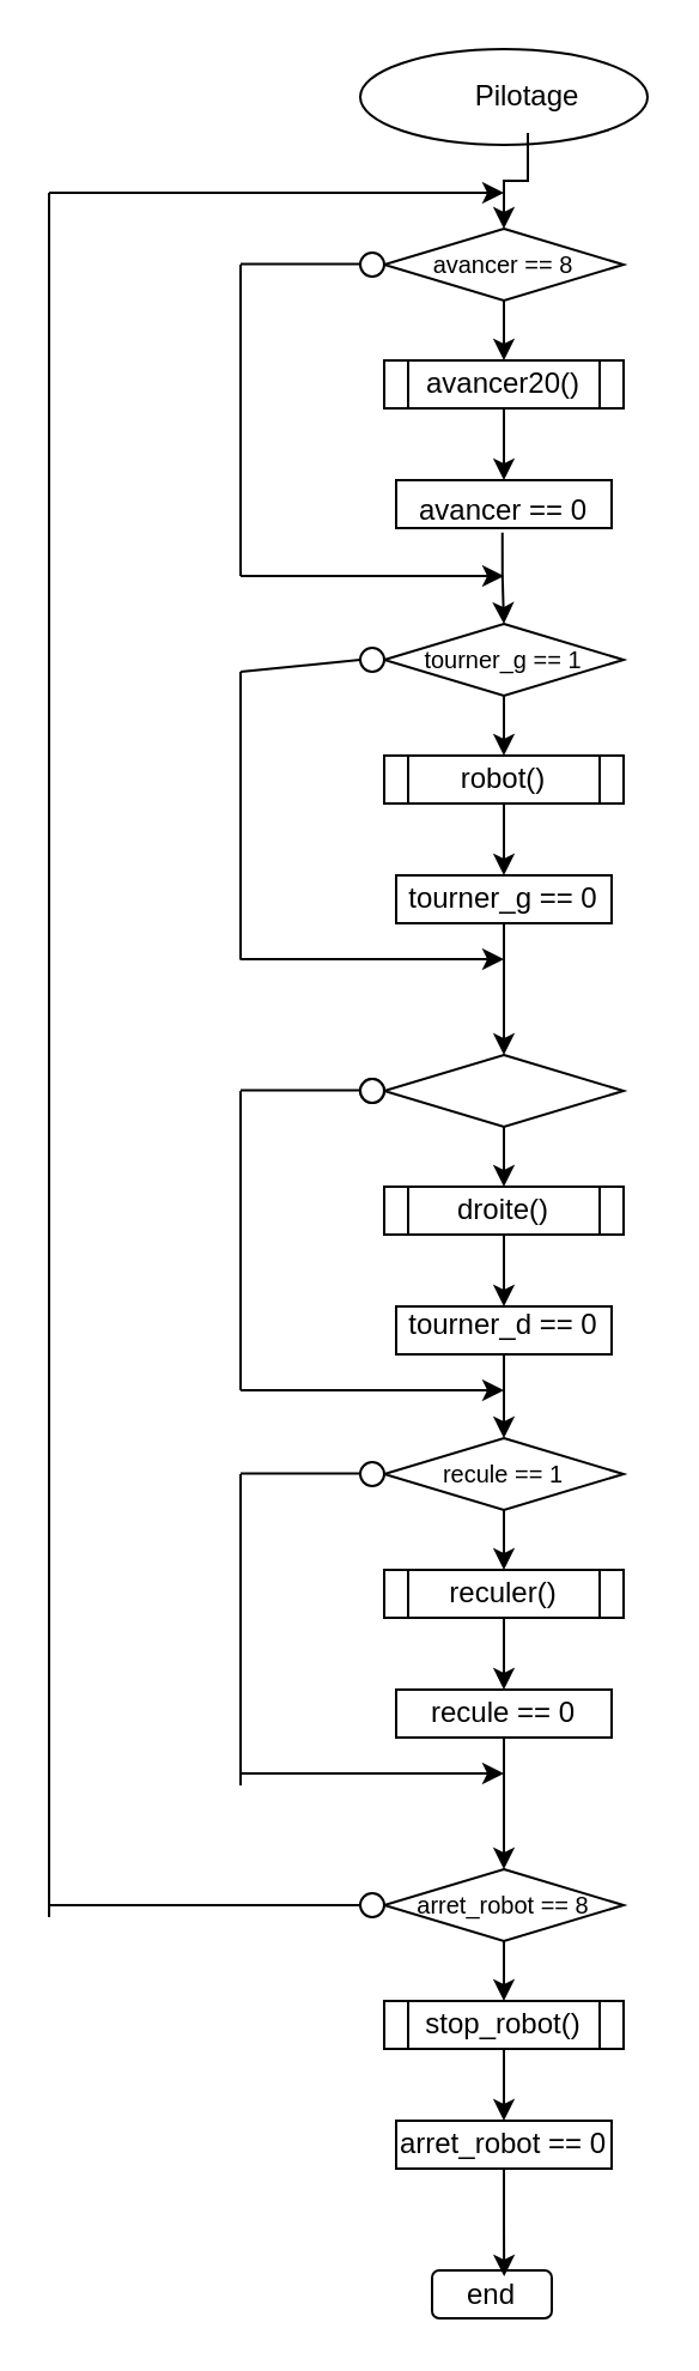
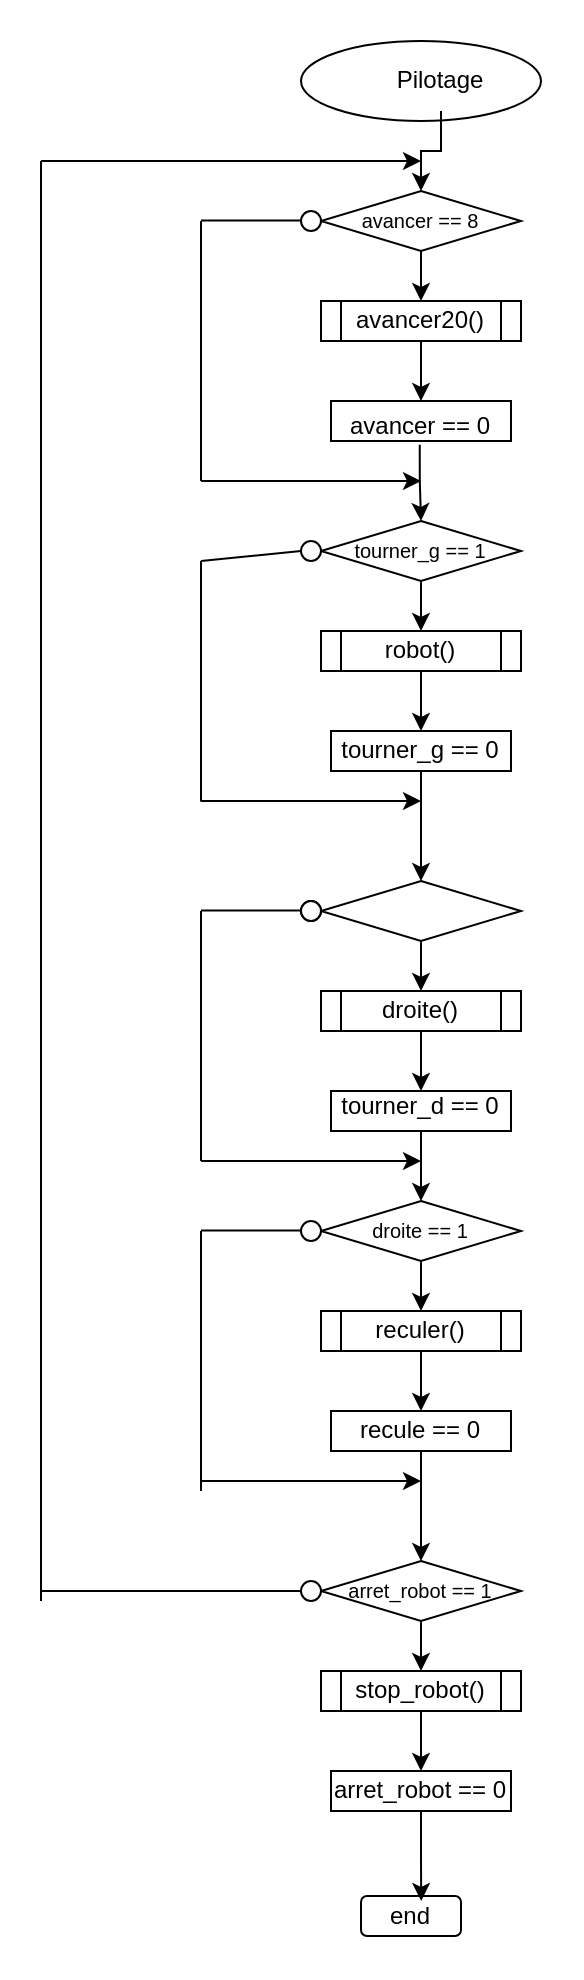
- <mxCell id="30" value="&lt;span style=&quot;font-size: 10px;&quot;&gt;recule == 1&lt;/span&gt;" style="text;html=1;align=center;verticalAlign=middle;whiteSpace=wrap;rounded=0;" vertex="1" parent="1"><mxGeometry x="170" y="605" width="80" height="20" as="geometry" /></mxCell>
+ <mxCell id="30" value="&lt;span style=&quot;font-size: 10px;&quot;&gt;droite == 1&lt;/span&gt;" style="text;html=1;align=center;verticalAlign=middle;whiteSpace=wrap;rounded=0;" vertex="1" parent="1"><mxGeometry x="170" y="605" width="80" height="20" as="geometry" /></mxCell>
- <mxCell id="38" value="&lt;span style=&quot;font-size: 10px;&quot;&gt;arret_robot == 8&lt;/span&gt;" style="text;html=1;align=center;verticalAlign=middle;whiteSpace=wrap;rounded=0;" vertex="1" parent="1"><mxGeometry x="170" y="785" width="80" height="20" as="geometry" /></mxCell>
+ <mxCell id="38" value="&lt;span style=&quot;font-size: 10px;&quot;&gt;arret_robot == 1&lt;/span&gt;" style="text;html=1;align=center;verticalAlign=middle;whiteSpace=wrap;rounded=0;" vertex="1" parent="1"><mxGeometry x="170" y="785" width="80" height="20" as="geometry" /></mxCell>
